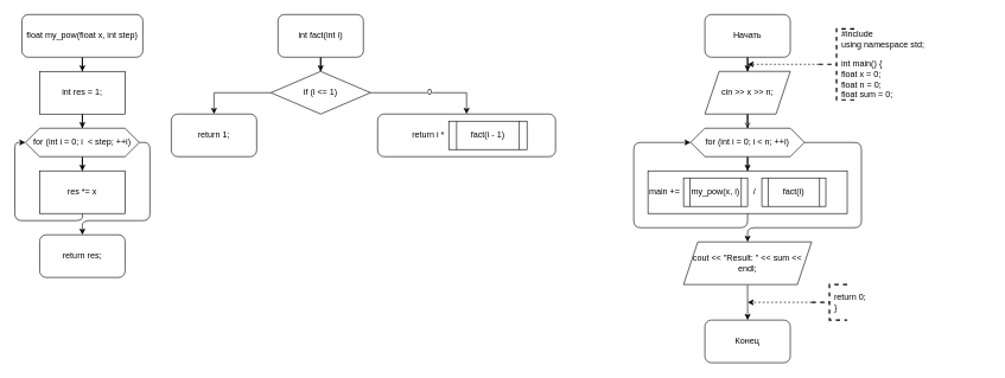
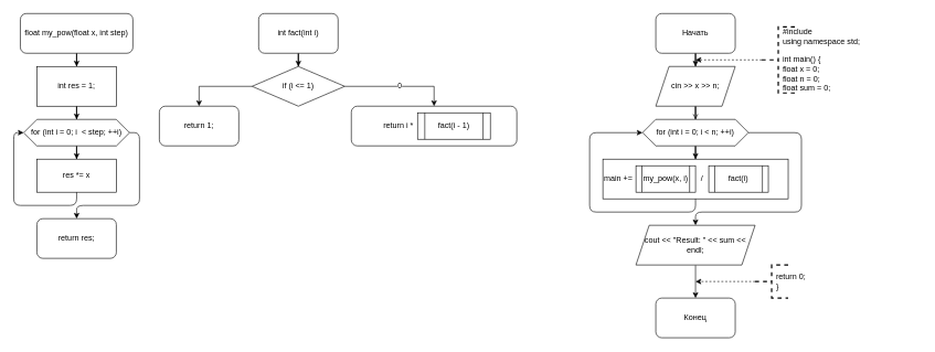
- <mxCell id="8" value="res *= x" style="rounded=0;whiteSpace=wrap;html=1;" vertex="1" parent="1"><mxGeometry x="55" y="240" width="120" height="60" as="geometry" /></mxCell>
+ <mxCell id="8" value="res *= x" style="rounded=0;whiteSpace=wrap;html=1;" vertex="1" parent="1"><mxGeometry x="55" y="240" width="120" height="50" as="geometry" /></mxCell>
